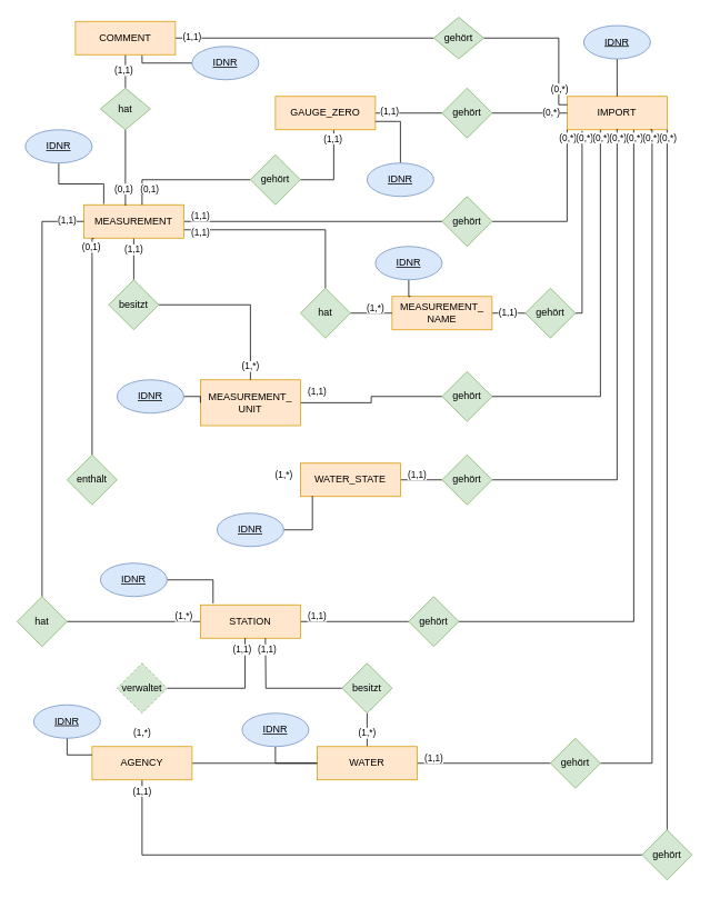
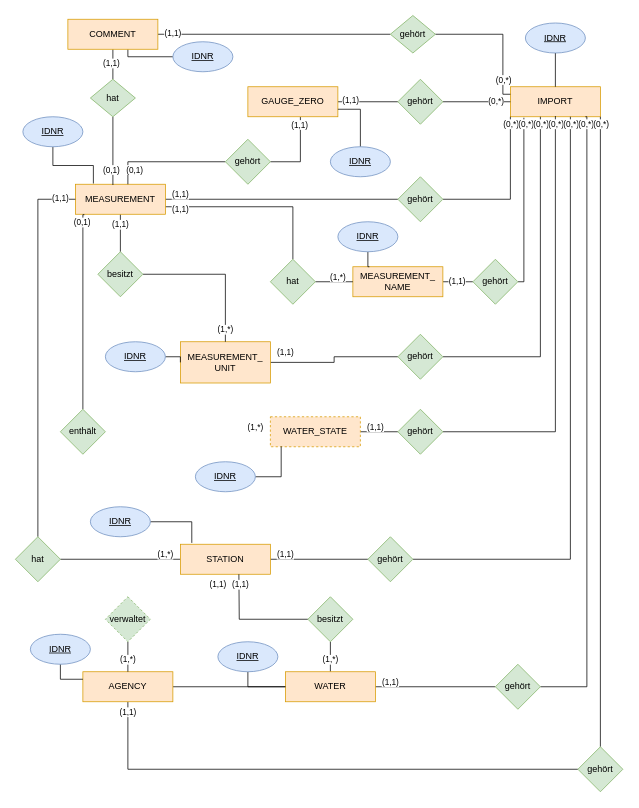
- <mxCell id="30" value="WATER_STATE" style="rounded=0;whiteSpace=wrap;html=1;fillColor=#ffe6cc;strokeColor=#d79b00;" parent="1" vertex="1"><mxGeometry x="360" y="555" width="120" height="40" as="geometry" /></mxCell>
+ <mxCell id="30" value="WATER_STATE" style="rounded=0;whiteSpace=wrap;html=1;fillColor=#ffe6cc;strokeColor=#d79b00;dashed=1;" parent="1" vertex="1"><mxGeometry x="360" y="555" width="120" height="40" as="geometry" /></mxCell>
- <mxCell id="76" style="edgeStyle=orthogonalEdgeStyle;rounded=0;orthogonalLoop=1;jettySize=auto;html=1;entryX=0.447;entryY=0.995;entryDx=0;entryDy=0;entryPerimeter=0;endArrow=none;endFill=0;" parent="1" source="77" target="17" edge="1"><mxGeometry relative="1" as="geometry" /></mxCell>
+ <mxCell id="76" style="edgeStyle=orthogonalEdgeStyle;rounded=0;orthogonalLoop=1;jettySize=auto;html=1;endArrow=none;endFill=0;" parent="1" source="77" target="23" edge="1"><mxGeometry relative="1" as="geometry" /></mxCell>
